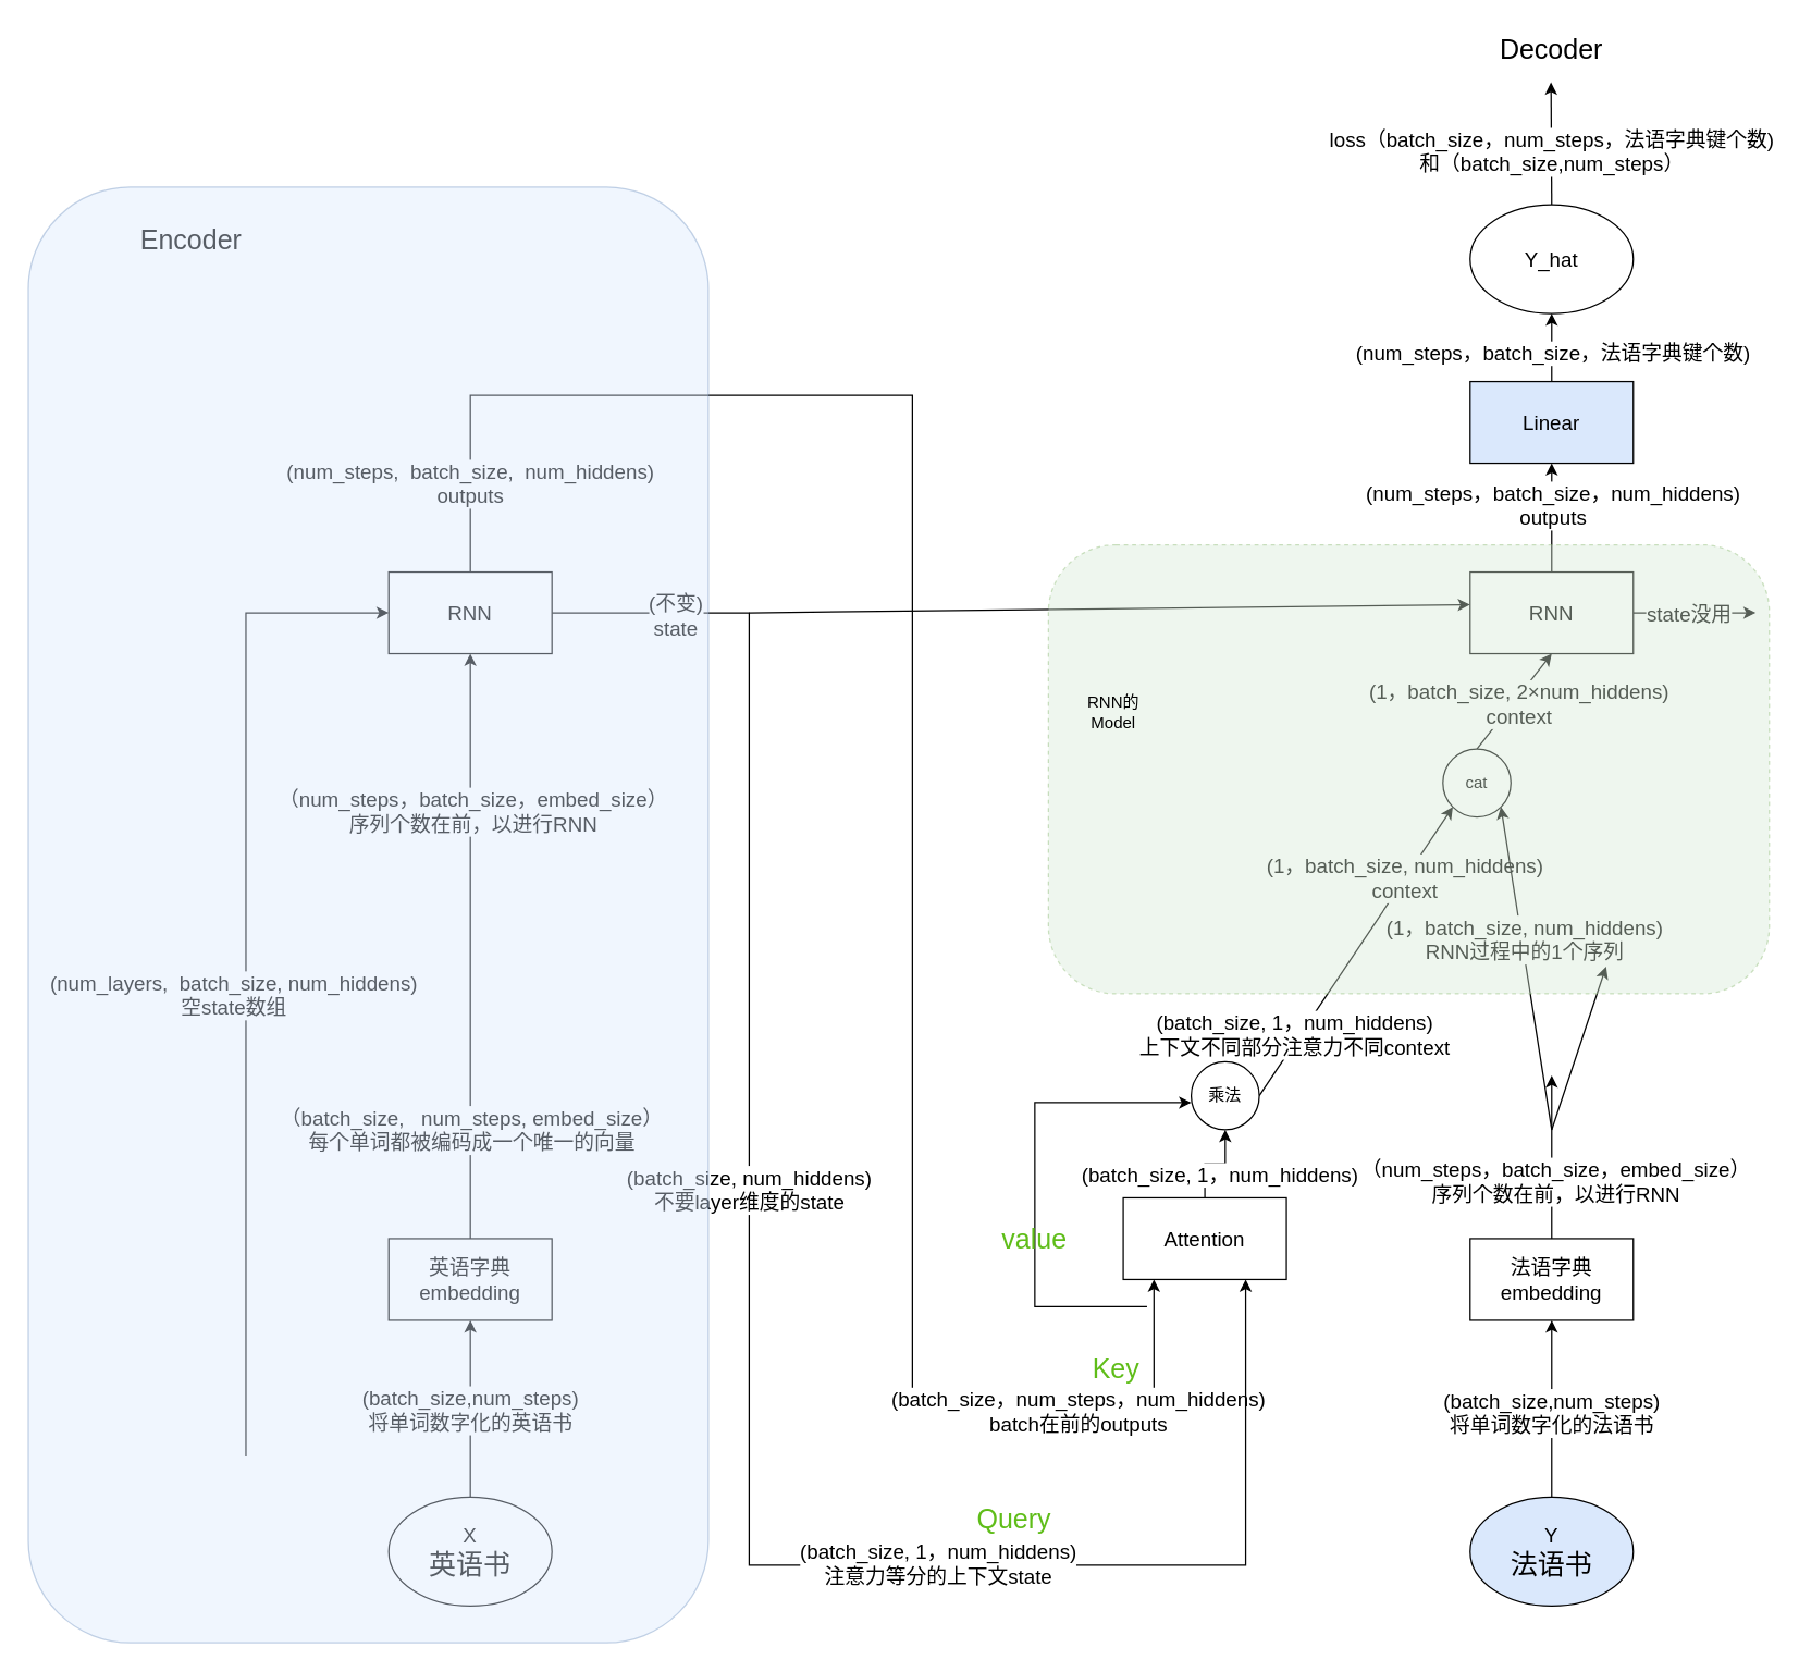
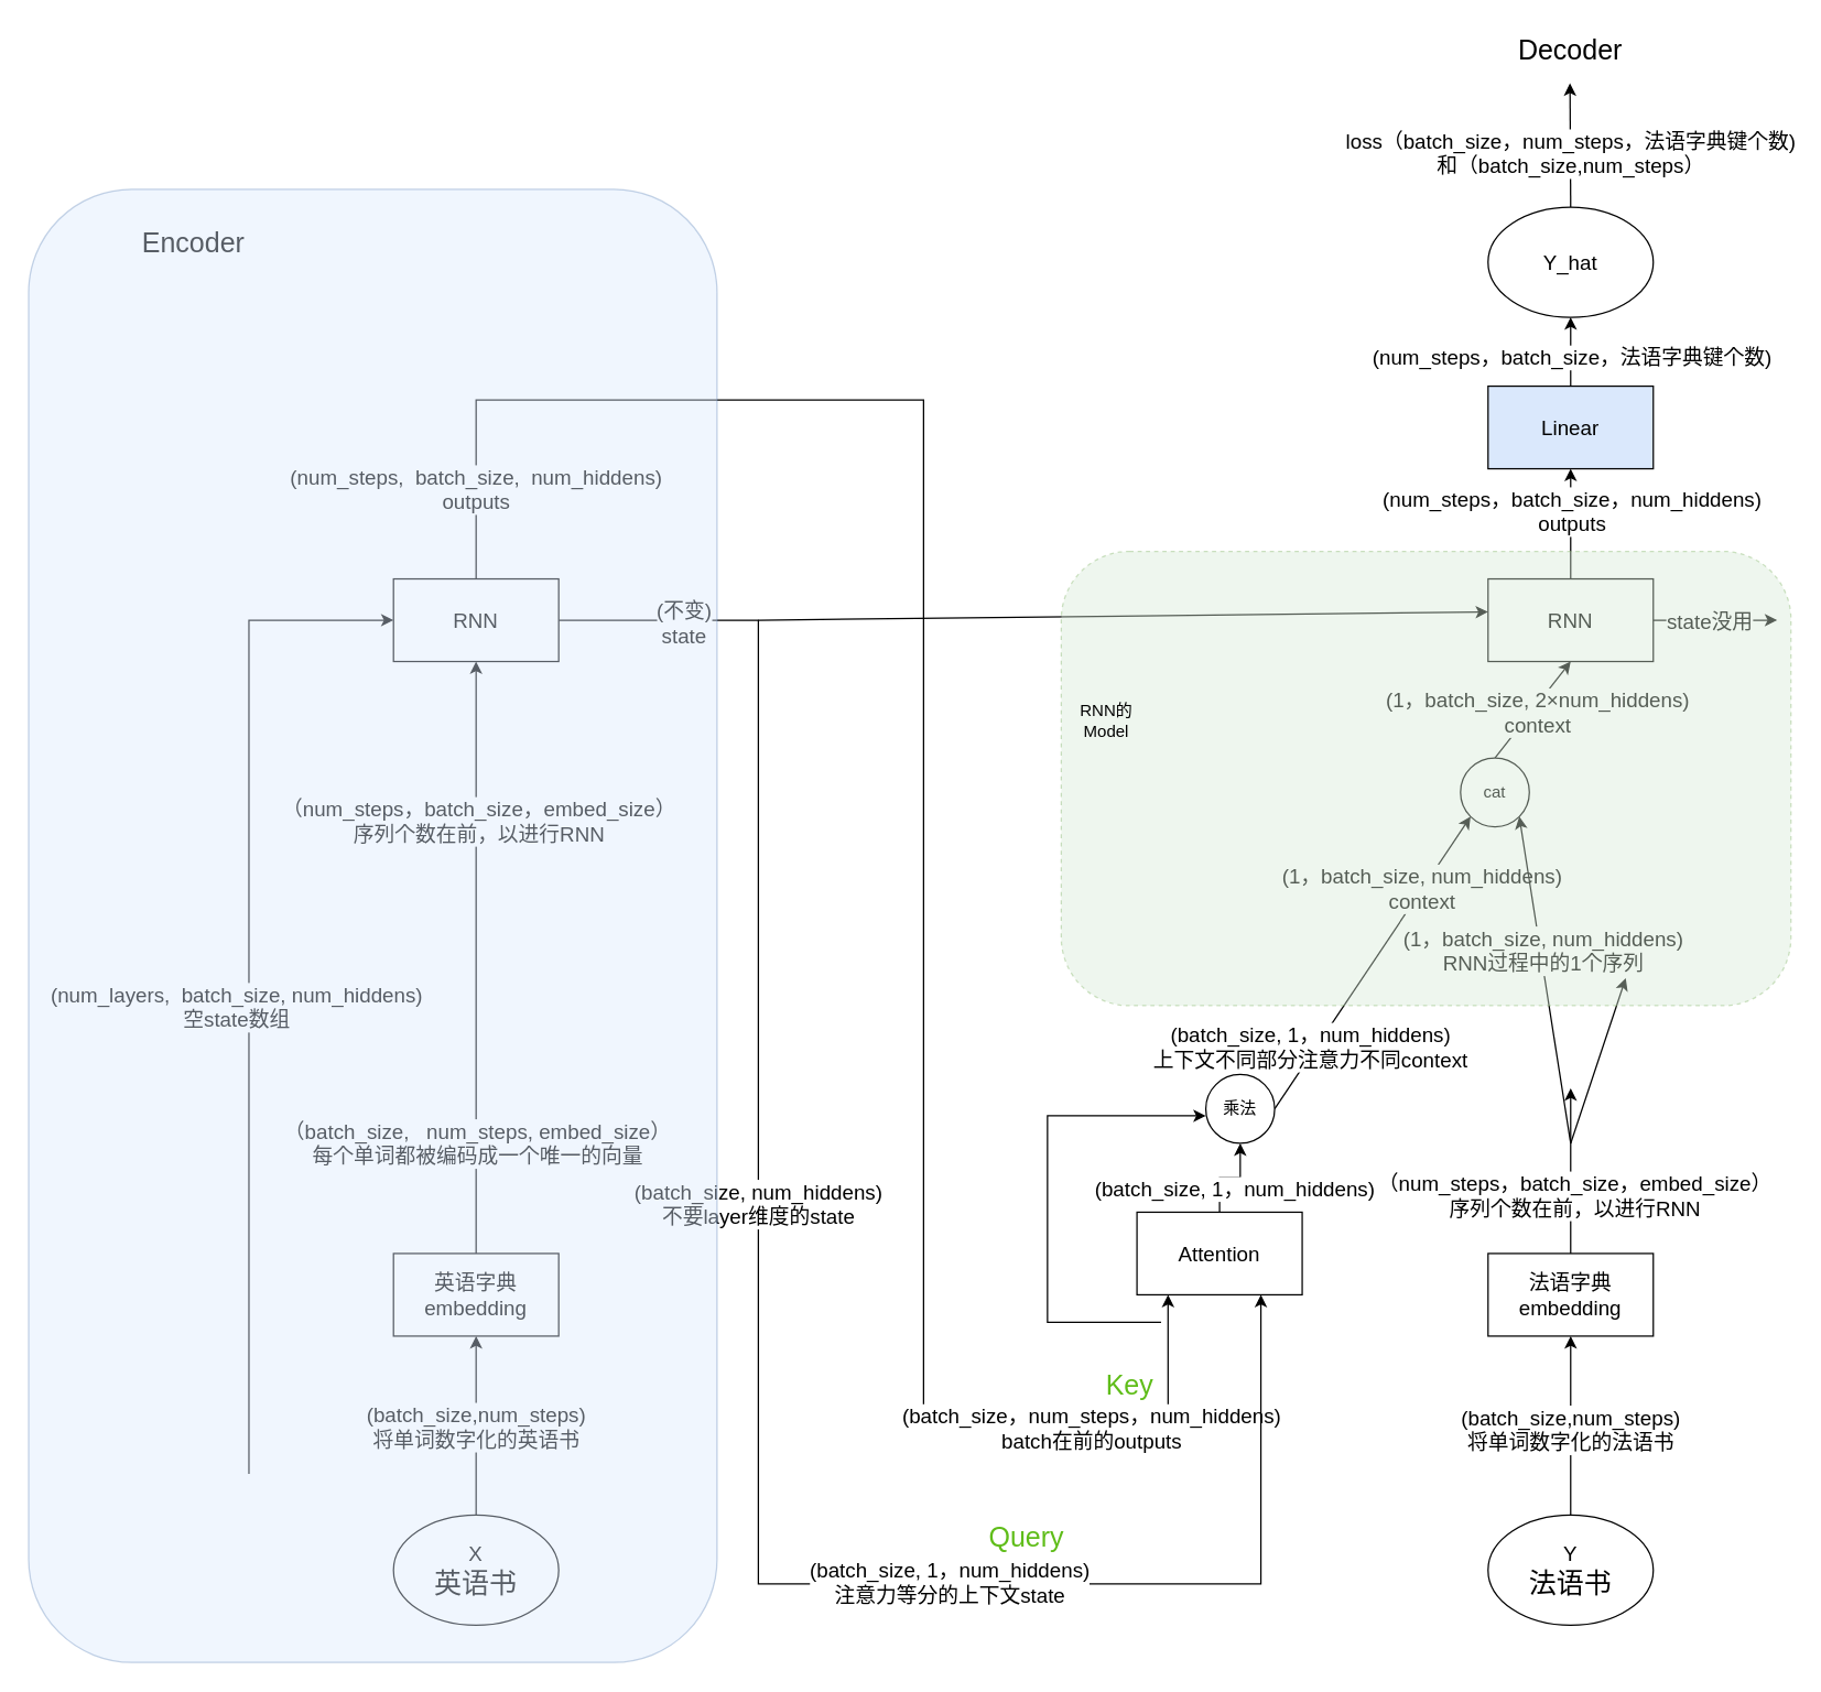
- <mxCell id="64" value="RNN的Model" style="text;html=1;align=center;verticalAlign=middle;whiteSpace=wrap;rounded=0;" vertex="1" parent="62"><mxGeometry x="19.499" y="109.997" width="58.349" height="26.757" as="geometry" /></mxCell>
+ <mxCell id="64" value="RNN的Model" style="text;html=1;align=center;verticalAlign=middle;whiteSpace=wrap;rounded=0;" vertex="1" parent="62"><mxGeometry x="4.499" y="109.997" width="58.349" height="26.757" as="geometry" /></mxCell>
- <mxCell id="61" value="&lt;font color=&quot;#5fbd19&quot; style=&quot;font-size: 20px;&quot;&gt;value&lt;/font&gt;" style="text;html=1;align=center;verticalAlign=middle;whiteSpace=wrap;rounded=0;" vertex="1" parent="1"><mxGeometry x="730" y="895" width="60" height="30" as="geometry" /></mxCell>
- <mxCell id="59" value="&lt;font style=&quot;font-size: 15px;&quot;&gt;Y&lt;/font&gt;&lt;div&gt;&lt;font style=&quot;font-size: 15px;&quot;&gt;&lt;span style=&quot;font-size: 20px;&quot;&gt;法语书&lt;/span&gt;&lt;br&gt;&lt;/font&gt;&lt;/div&gt;" style="ellipse;whiteSpace=wrap;html=1;fillColor=#dae8fc;" vertex="1" parent="1"><mxGeometry x="1080" y="1100" width="120" height="80" as="geometry" /></mxCell>
+ <mxCell id="59" value="&lt;font style=&quot;font-size: 15px;&quot;&gt;Y&lt;/font&gt;&lt;div&gt;&lt;font style=&quot;font-size: 15px;&quot;&gt;&lt;span style=&quot;font-size: 20px;&quot;&gt;法语书&lt;/span&gt;&lt;br&gt;&lt;/font&gt;&lt;/div&gt;" style="ellipse;whiteSpace=wrap;html=1;" vertex="1" parent="1"><mxGeometry x="1080" y="1100" width="120" height="80" as="geometry" /></mxCell>
